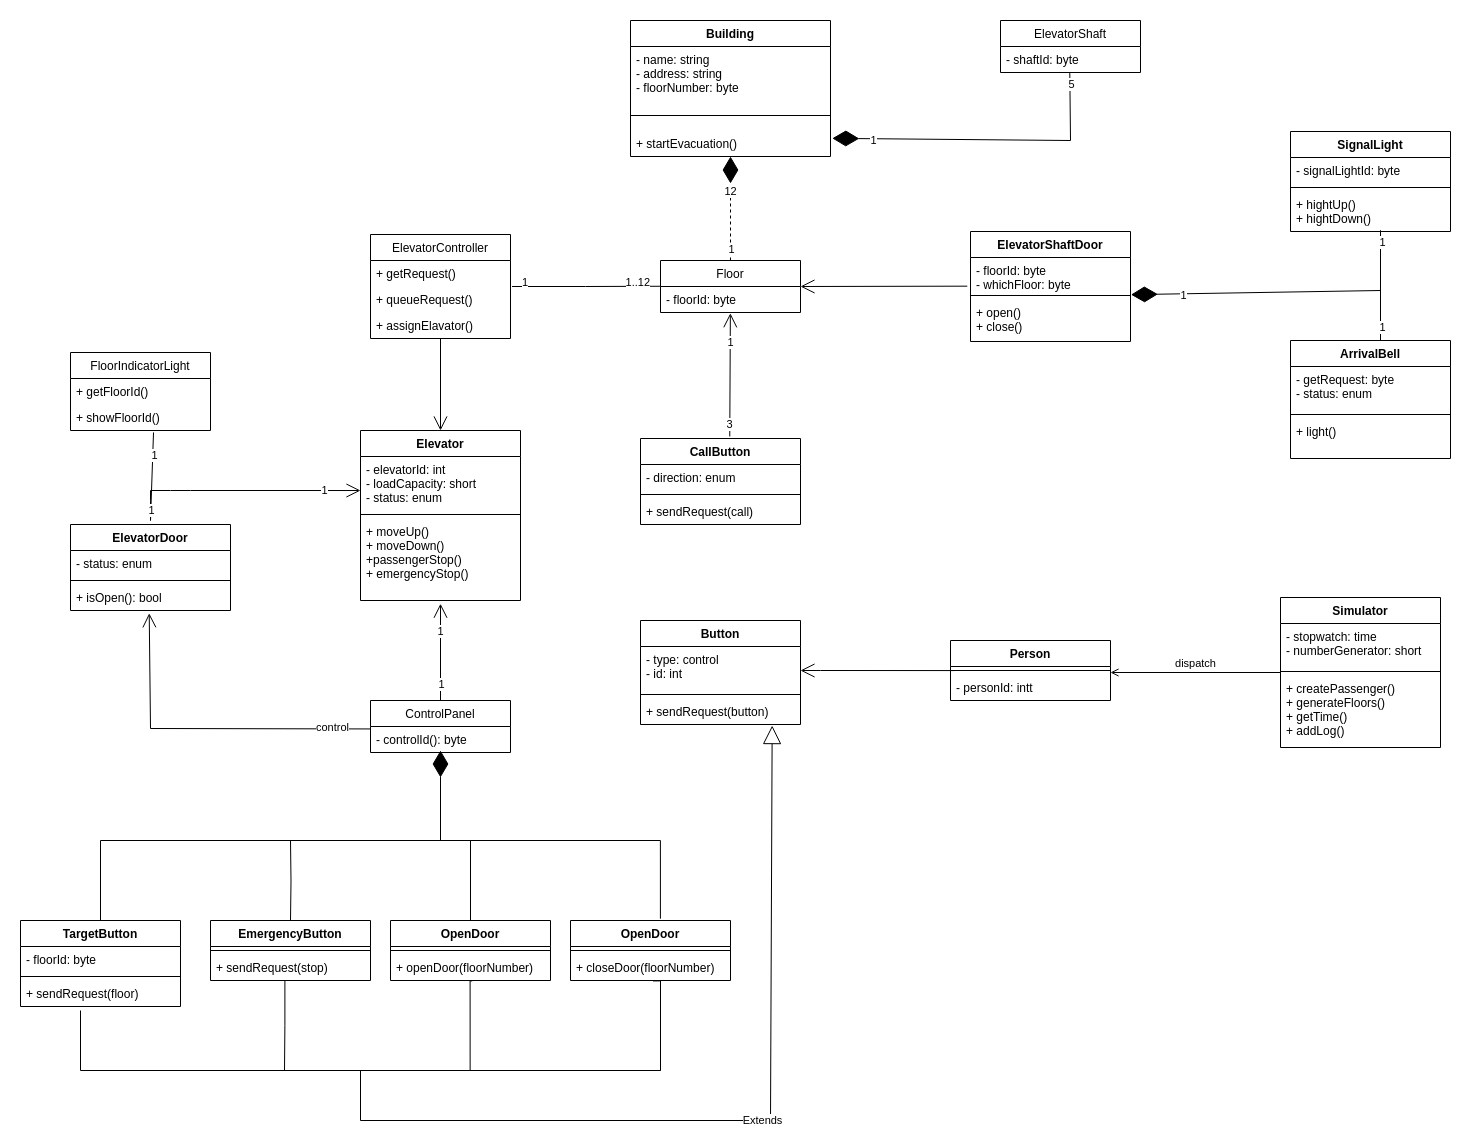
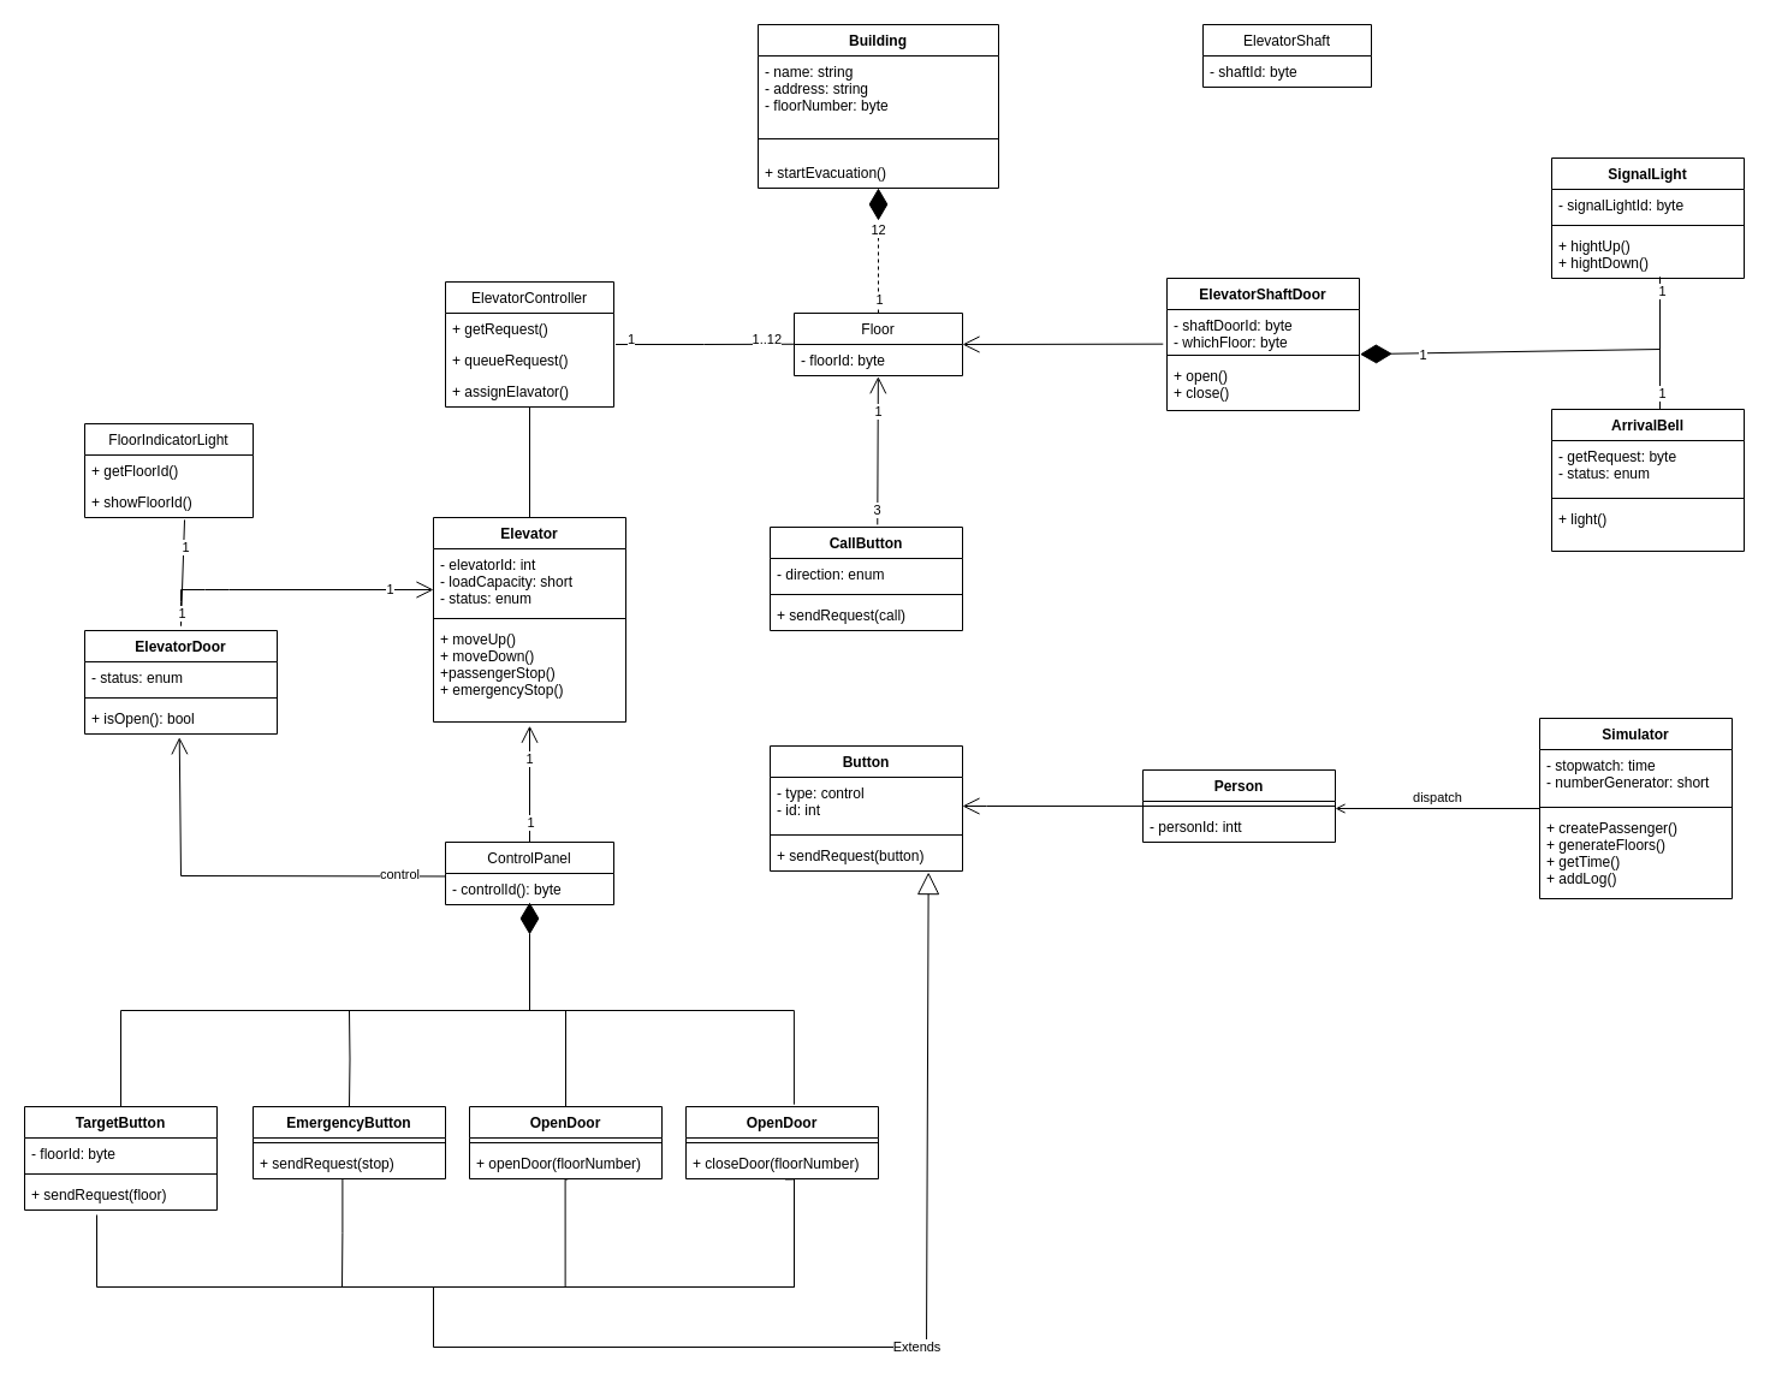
- <mxCell id="8" value="" style="endArrow=diamondThin;endFill=1;endSize=24;html=1;rounded=0;exitX=0.495;exitY=1.023;exitDx=0;exitDy=0;exitPerimeter=0;entryX=1.009;entryY=0.302;entryDx=0;entryDy=0;entryPerimeter=0;" edge="1" parent="1" source="7" target="5"><mxGeometry width="160" relative="1" as="geometry"><mxPoint x="1070" y="80" as="sourcePoint" /><mxPoint x="1060" y="140" as="targetPoint" /><Array as="points"><mxPoint x="1070" y="140" /></Array></mxGeometry></mxCell>
- <mxCell id="9" value="1" style="edgeLabel;html=1;align=center;verticalAlign=middle;resizable=0;points=[];" vertex="1" connectable="0" parent="8"><mxGeometry x="0.734" y="1" relative="1" as="geometry"><mxPoint as="offset" /></mxGeometry></mxCell>
- <mxCell id="10" value="5" style="edgeLabel;html=1;align=center;verticalAlign=middle;resizable=0;points=[];" vertex="1" connectable="0" parent="8"><mxGeometry x="-0.931" y="1" relative="1" as="geometry"><mxPoint as="offset" /></mxGeometry></mxCell>
- <mxCell id="17" value="- floorId: byte&#10;- whichFloor: byte" style="text;strokeColor=none;fillColor=none;align=left;verticalAlign=top;spacingLeft=4;spacingRight=4;overflow=hidden;rotatable=0;points=[[0,0.5],[1,0.5]];portConstraint=eastwest;" vertex="1" parent="16"><mxGeometry y="26" width="160" height="34" as="geometry" /></mxCell>
+ <mxCell id="17" value="- shaftDoorId: byte&#10;- whichFloor: byte" style="text;strokeColor=none;fillColor=none;align=left;verticalAlign=top;spacingLeft=4;spacingRight=4;overflow=hidden;rotatable=0;points=[[0,0.5],[1,0.5]];portConstraint=eastwest;" vertex="1" parent="16"><mxGeometry y="26" width="160" height="34" as="geometry" /></mxCell>
- <mxCell id="44" value="" style="endArrow=open;endFill=1;endSize=12;html=1;rounded=0;entryX=0.5;entryY=0;entryDx=0;entryDy=0;exitX=0.5;exitY=1;exitDx=0;exitDy=0;" edge="1" parent="1" source="33" target="40"><mxGeometry width="160" relative="1" as="geometry"><mxPoint x="420" y="370" as="sourcePoint" /><mxPoint x="580" y="370" as="targetPoint" /></mxGeometry></mxCell>
+ <mxCell id="44" value="" style="endArrow=none;endFill=1;endSize=12;html=1;rounded=0;entryX=0.5;entryY=0;entryDx=0;entryDy=0;exitX=0.5;exitY=1;exitDx=0;exitDy=0;" edge="1" parent="1" source="33" target="40"><mxGeometry width="160" relative="1" as="geometry"><mxPoint x="420" y="370" as="sourcePoint" /><mxPoint x="580" y="370" as="targetPoint" /></mxGeometry></mxCell>
